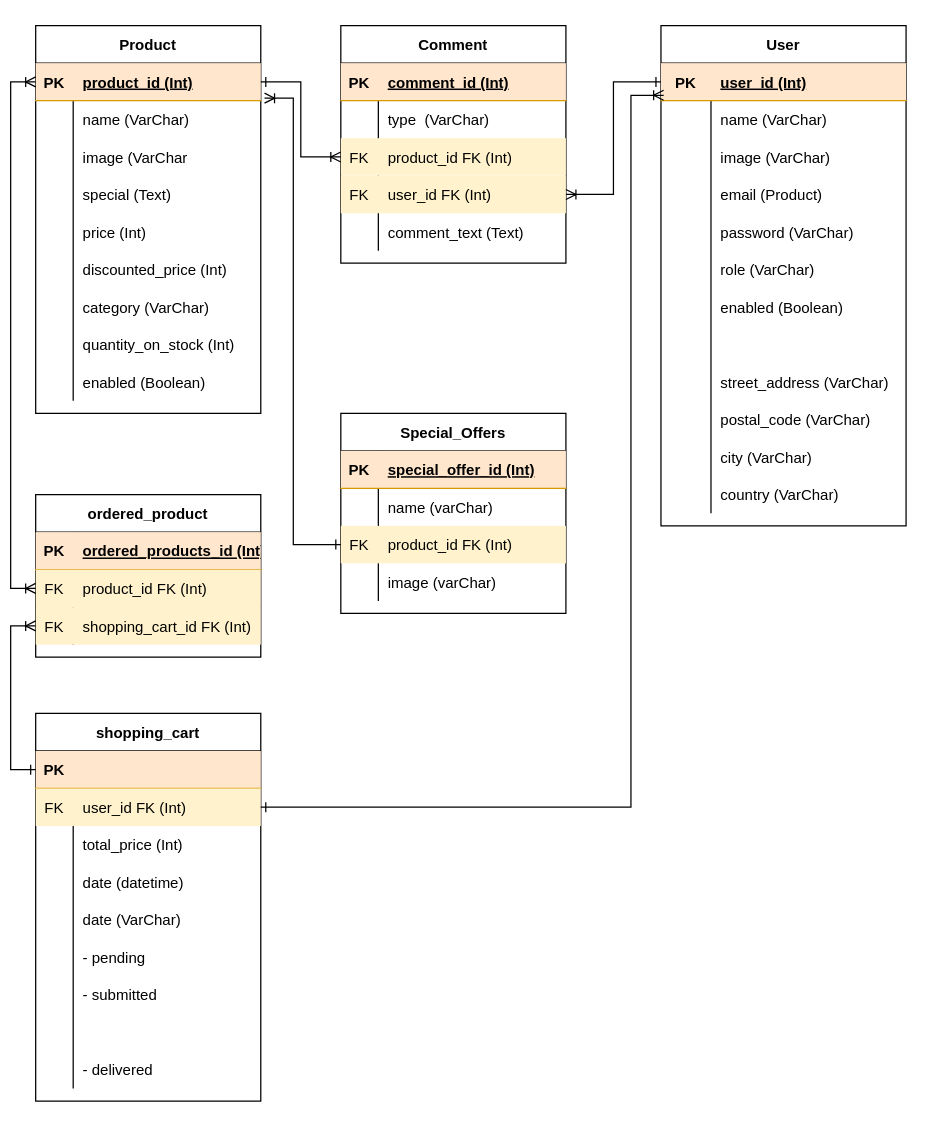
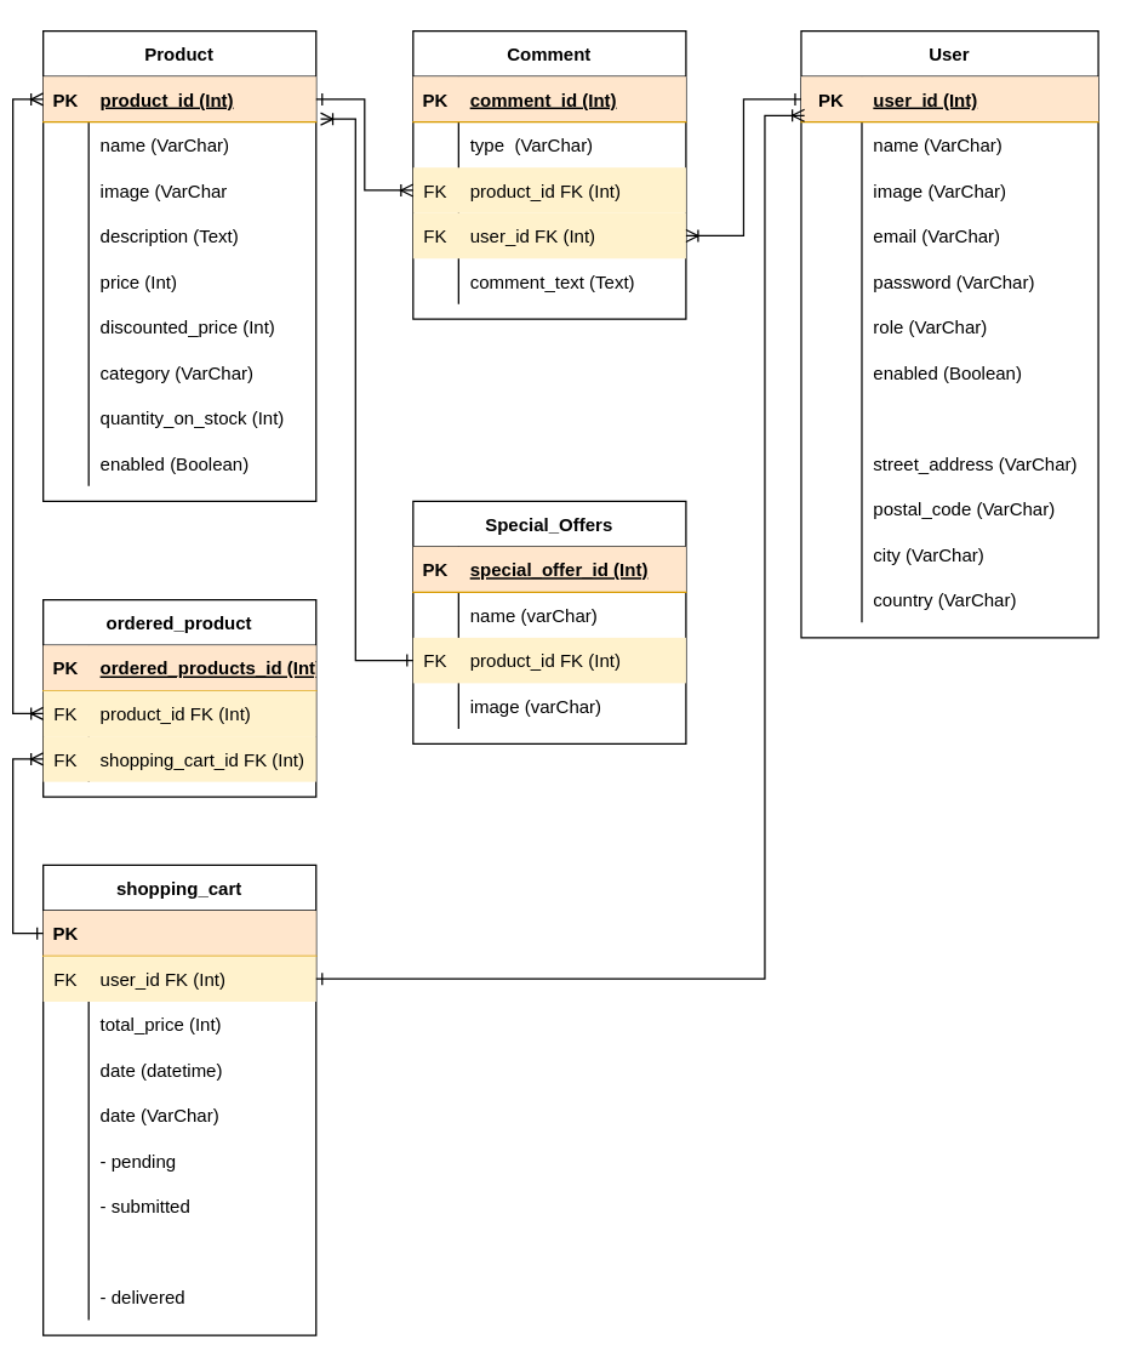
- <mxCell id="14" value="special (Text)" style="shape=partialRectangle;connectable=0;fillColor=none;top=0;left=0;bottom=0;right=0;align=left;spacingLeft=6;overflow=hidden;" parent="12" vertex="1"><mxGeometry x="30" width="150" height="30" as="geometry" /></mxCell>
+ <mxCell id="14" value="description (Text)" style="shape=partialRectangle;connectable=0;fillColor=none;top=0;left=0;bottom=0;right=0;align=left;spacingLeft=6;overflow=hidden;" parent="12" vertex="1"><mxGeometry x="30" width="150" height="30" as="geometry" /></mxCell>
- <mxCell id="42" value="email (Product)" style="shape=partialRectangle;connectable=0;fillColor=none;top=0;left=0;bottom=0;right=0;align=left;spacingLeft=6;overflow=hidden;" parent="40" vertex="1"><mxGeometry x="40" width="156" height="30" as="geometry" /></mxCell>
+ <mxCell id="42" value="email (VarChar)" style="shape=partialRectangle;connectable=0;fillColor=none;top=0;left=0;bottom=0;right=0;align=left;spacingLeft=6;overflow=hidden;" parent="40" vertex="1"><mxGeometry x="40" width="156" height="30" as="geometry" /></mxCell>
